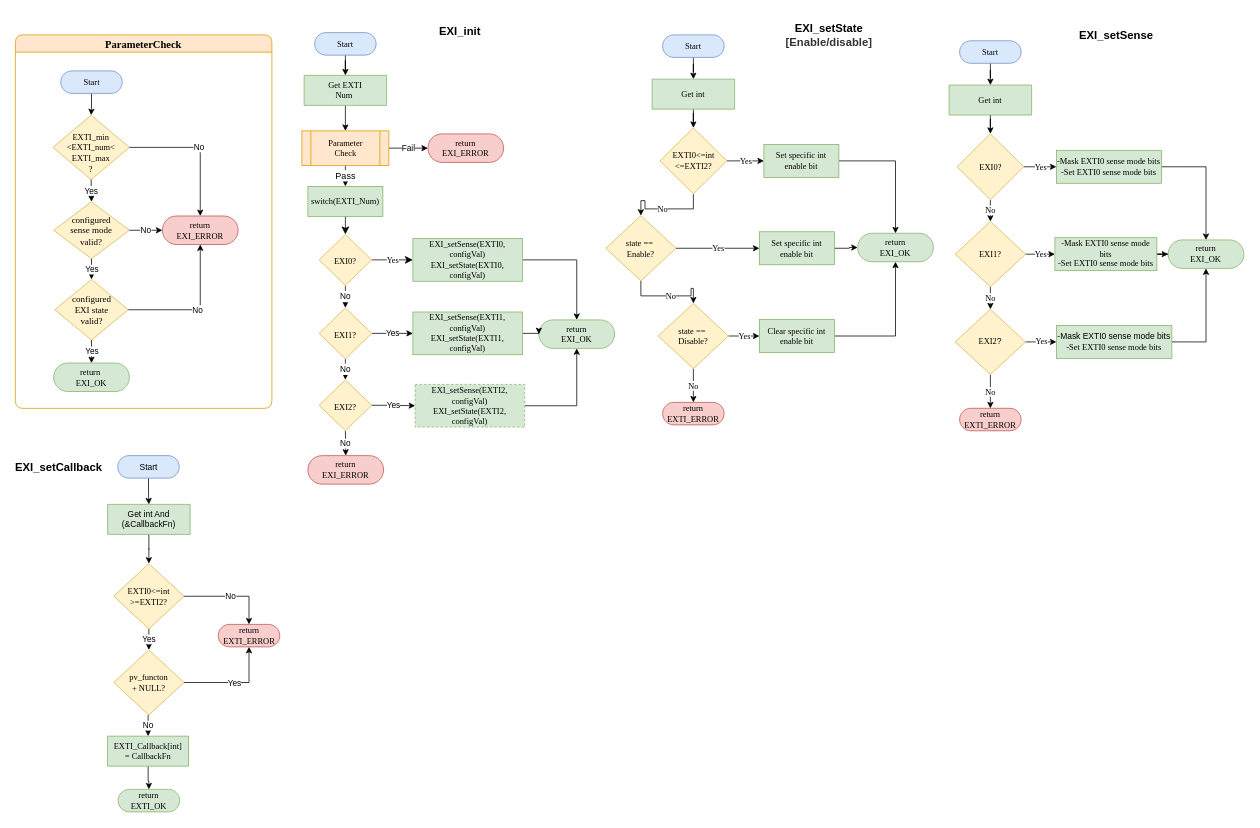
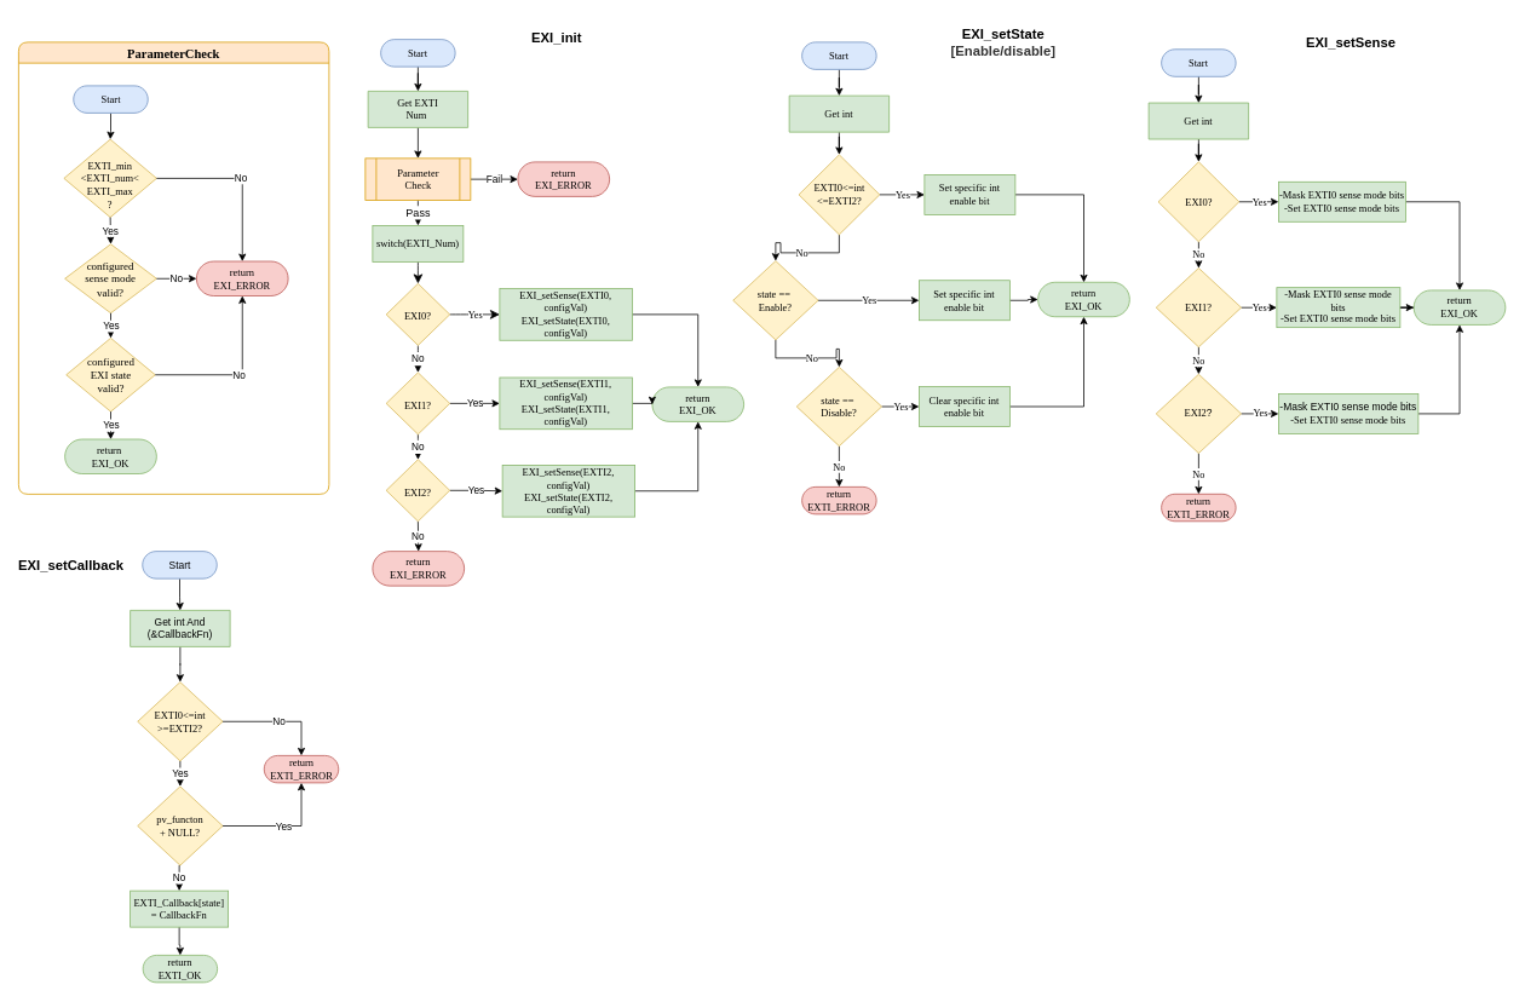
- <mxCell id="62" value="&lt;font face=&quot;Calibri&quot;&gt;EXI_setSense(EXTI2, configVal)&lt;br&gt;EXI_setState&lt;/font&gt;&lt;span style=&quot;font-family: Calibri; font-size: 11.29px;&quot;&gt;(EXTI2, configVal)&lt;/span&gt;&lt;font face=&quot;Calibri&quot;&gt;&lt;span style=&quot;font-size: 11.29px;&quot;&gt;&lt;br&gt;&lt;/span&gt;&lt;/font&gt;" style="rounded=0;whiteSpace=wrap;html=1;fontSize=11.29;fillColor=#d5e8d4;strokeColor=#82b366;dashed=1;" vertex="1" parent="1"><mxGeometry x="553" y="512" width="146" height="57" as="geometry" /></mxCell>
+ <mxCell id="62" value="&lt;font face=&quot;Calibri&quot;&gt;EXI_setSense(EXTI2, configVal)&lt;br&gt;EXI_setState&lt;/font&gt;&lt;span style=&quot;font-family: Calibri; font-size: 11.29px;&quot;&gt;(EXTI2, configVal)&lt;/span&gt;&lt;font face=&quot;Calibri&quot;&gt;&lt;span style=&quot;font-size: 11.29px;&quot;&gt;&lt;br&gt;&lt;/span&gt;&lt;/font&gt;" style="rounded=0;whiteSpace=wrap;html=1;fontSize=11.29;fillColor=#d5e8d4;strokeColor=#82b366;" vertex="1" parent="1"><mxGeometry x="553" y="512" width="146" height="57" as="geometry" /></mxCell>
- <mxCell id="65" value="&lt;font face=&quot;Calibri&quot;&gt;EXTI_Callback[int]&lt;br style=&quot;font-size: 11.29px;&quot;&gt;= CallbackFn&lt;/font&gt;" style="rounded=0;whiteSpace=wrap;html=1;fontSize=11.29;fillColor=#d5e8d4;strokeColor=#82b366;" vertex="1" parent="1"><mxGeometry x="143" y="981" width="108" height="40" as="geometry" /></mxCell>
+ <mxCell id="65" value="&lt;font face=&quot;Calibri&quot;&gt;EXTI_Callback[state]&lt;br style=&quot;font-size: 11.29px;&quot;&gt;= CallbackFn&lt;/font&gt;" style="rounded=0;whiteSpace=wrap;html=1;fontSize=11.29;fillColor=#d5e8d4;strokeColor=#82b366;" vertex="1" parent="1"><mxGeometry x="143" y="981" width="108" height="40" as="geometry" /></mxCell>
